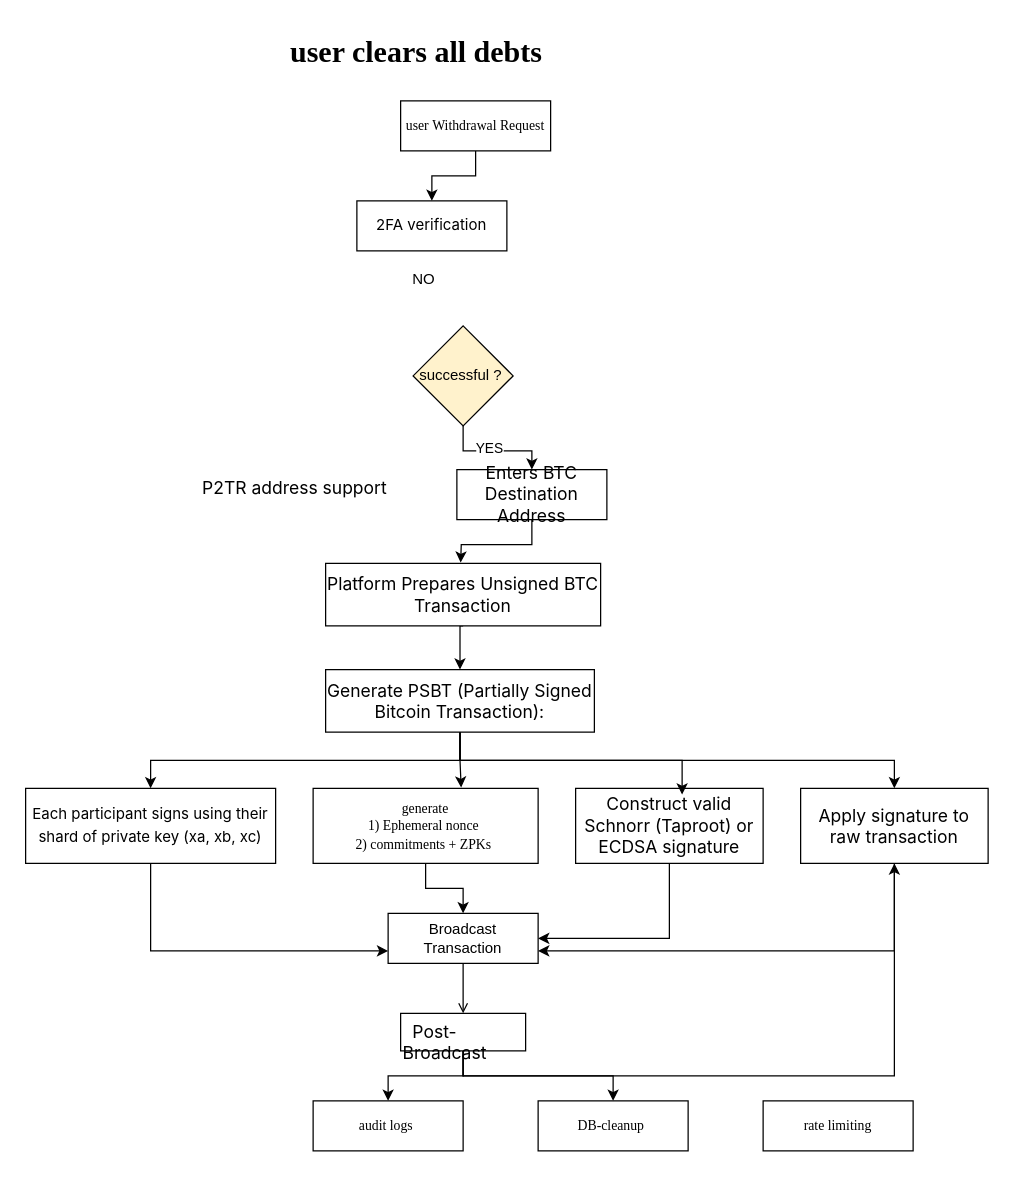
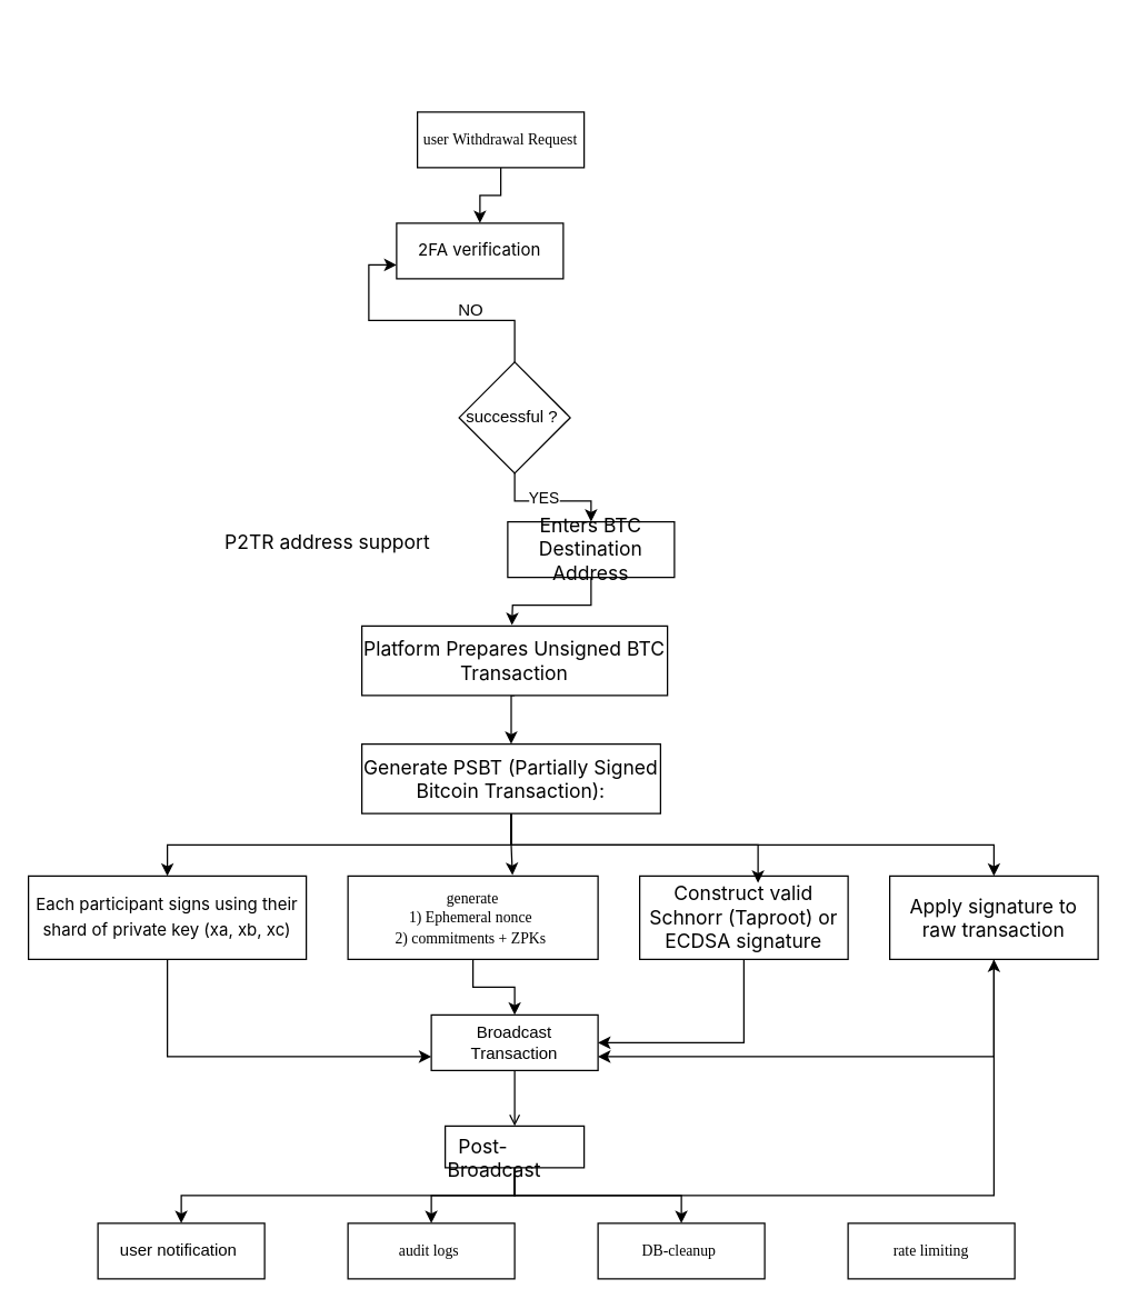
- <mxCell id="2" value="&lt;h1 style=&quot;margin-top: 0px;&quot;&gt;&lt;font face=&quot;Verdana&quot;&gt;user clears all debts&lt;/font&gt;&lt;/h1&gt;&lt;p&gt;&lt;br&gt;&lt;/p&gt;" style="text;html=1;whiteSpace=wrap;overflow=hidden;rounded=0;" vertex="1" parent="1"><mxGeometry x="230" y="20" width="332" height="40" as="geometry" /></mxCell>
- <mxCell id="4" value="&lt;font style=&quot;font-size: 11px;&quot; face=&quot;Verdana&quot;&gt;user&amp;nbsp;&lt;span style=&quot;&quot; lang=&quot;EN-US&quot;&gt;Withdrawal Request&lt;/span&gt;&lt;/font&gt;" style="rounded=0;whiteSpace=wrap;html=1;" vertex="1" parent="1"><mxGeometry x="320" y="80" width="120" height="40" as="geometry" /></mxCell>
+ <mxCell id="4" value="&lt;font style=&quot;font-size: 11px;&quot; face=&quot;Verdana&quot;&gt;user&amp;nbsp;&lt;span style=&quot;&quot; lang=&quot;EN-US&quot;&gt;Withdrawal Request&lt;/span&gt;&lt;/font&gt;" style="rounded=0;whiteSpace=wrap;html=1;" vertex="1" parent="1"><mxGeometry x="300" y="80" width="120" height="40" as="geometry" /></mxCell>
+ <mxCell id="12" style="edgeStyle=orthogonalEdgeStyle;rounded=0;orthogonalLoop=1;jettySize=auto;html=1;entryX=0;entryY=0.75;entryDx=0;entryDy=0;" edge="1" parent="1" source="15" target="5"><mxGeometry relative="1" as="geometry" /></mxCell>
- <mxCell id="15" value="successful ?&amp;nbsp;" style="rhombus;whiteSpace=wrap;html=1;fillColor=#fff2cc;" vertex="1" parent="1"><mxGeometry x="330" y="260" width="80" height="80" as="geometry" /></mxCell>
+ <mxCell id="15" value="successful ?&amp;nbsp;" style="rhombus;whiteSpace=wrap;html=1;" vertex="1" parent="1"><mxGeometry x="330" y="260" width="80" height="80" as="geometry" /></mxCell>
+ <mxCell id="35" style="edgeStyle=orthogonalEdgeStyle;rounded=0;orthogonalLoop=1;jettySize=auto;html=1;exitX=0.5;exitY=1;exitDx=0;exitDy=0;entryX=0.5;entryY=0;entryDx=0;entryDy=0;" edge="1" parent="1" source="36" target="41"><mxGeometry relative="1" as="geometry" /></mxCell>
+ <mxCell id="41" value="user notification&amp;nbsp;" style="rounded=0;whiteSpace=wrap;html=1;" vertex="1" parent="37"><mxGeometry width="120" height="40" as="geometry" /></mxCell>
